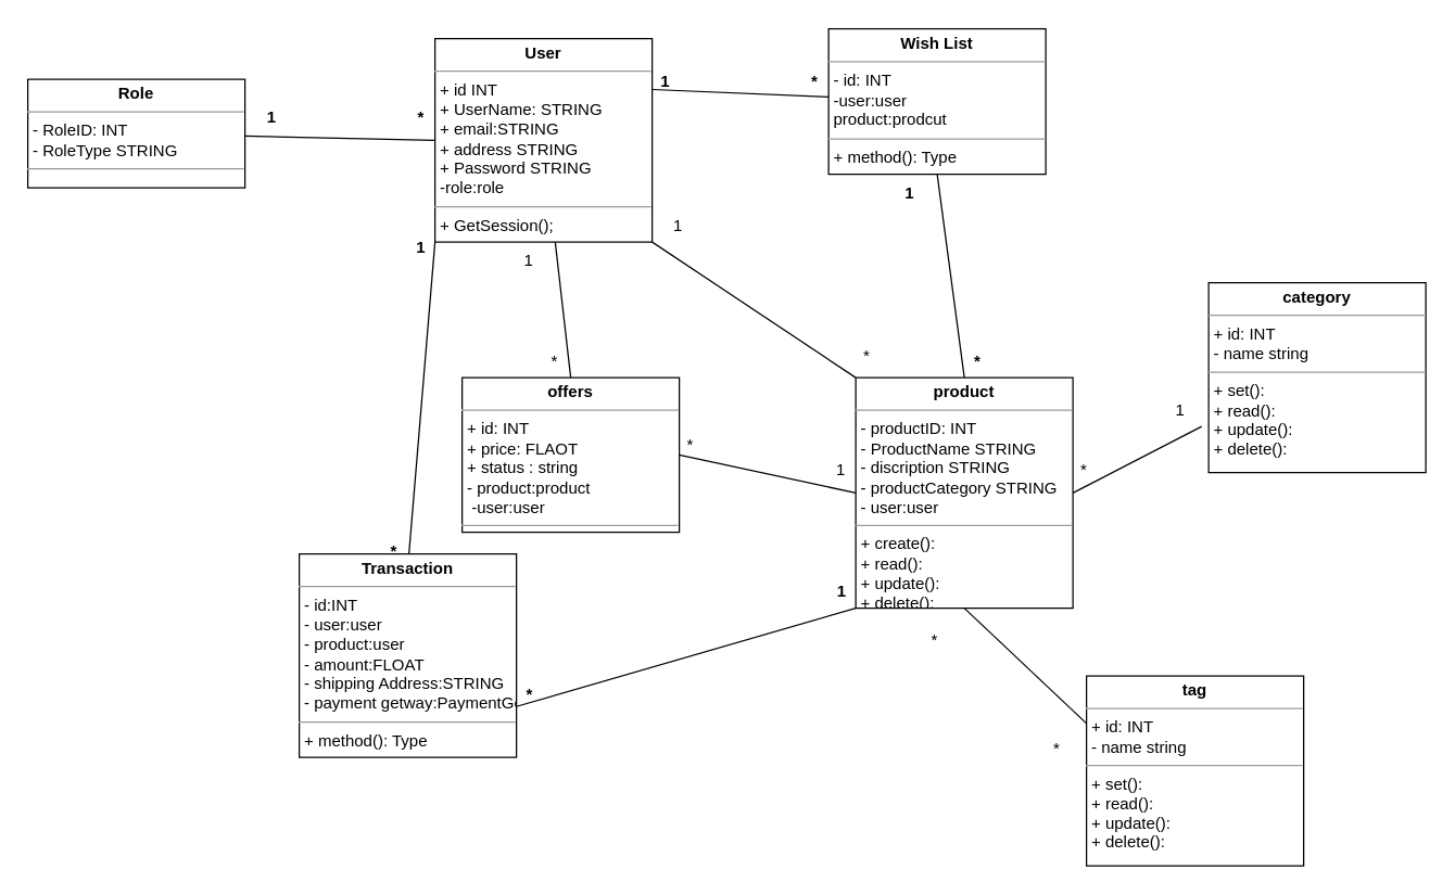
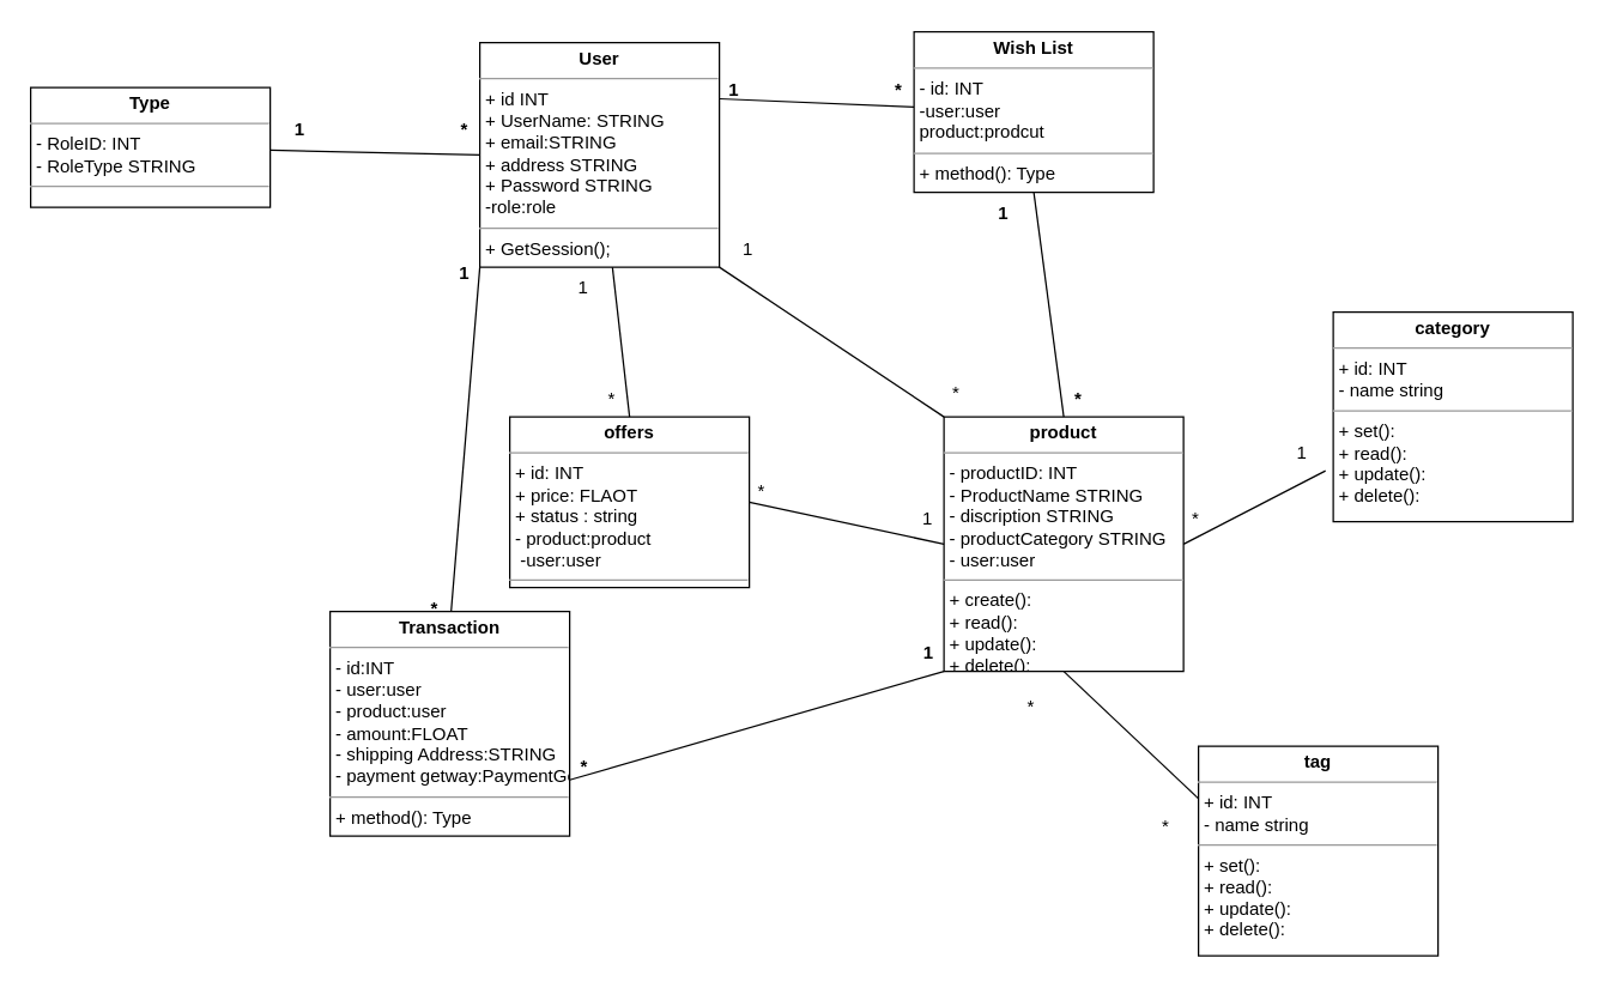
- <mxCell id="8" value="&lt;p style=&quot;margin:0px;margin-top:4px;text-align:center;&quot;&gt;&lt;b&gt;Role&lt;/b&gt;&lt;/p&gt;&lt;hr size=&quot;1&quot;&gt;&lt;p style=&quot;margin:0px;margin-left:4px;&quot;&gt;- RoleID: INT&lt;/p&gt;&lt;p style=&quot;margin:0px;margin-left:4px;&quot;&gt;- RoleType STRING&lt;/p&gt;&lt;hr size=&quot;1&quot;&gt;&lt;p style=&quot;margin:0px;margin-left:4px;&quot;&gt;&lt;br&gt;&lt;/p&gt;" style="verticalAlign=top;align=left;overflow=fill;fontSize=12;fontFamily=Helvetica;html=1;" parent="1" vertex="1"><mxGeometry x="20" y="58" width="160" height="80" as="geometry" /></mxCell>
+ <mxCell id="8" value="&lt;p style=&quot;margin:0px;margin-top:4px;text-align:center;&quot;&gt;&lt;b&gt;Type&lt;/b&gt;&lt;/p&gt;&lt;hr size=&quot;1&quot;&gt;&lt;p style=&quot;margin:0px;margin-left:4px;&quot;&gt;- RoleID: INT&lt;/p&gt;&lt;p style=&quot;margin:0px;margin-left:4px;&quot;&gt;- RoleType STRING&lt;/p&gt;&lt;hr size=&quot;1&quot;&gt;&lt;p style=&quot;margin:0px;margin-left:4px;&quot;&gt;&lt;br&gt;&lt;/p&gt;" style="verticalAlign=top;align=left;overflow=fill;fontSize=12;fontFamily=Helvetica;html=1;" parent="1" vertex="1"><mxGeometry x="20" y="58" width="160" height="80" as="geometry" /></mxCell>
